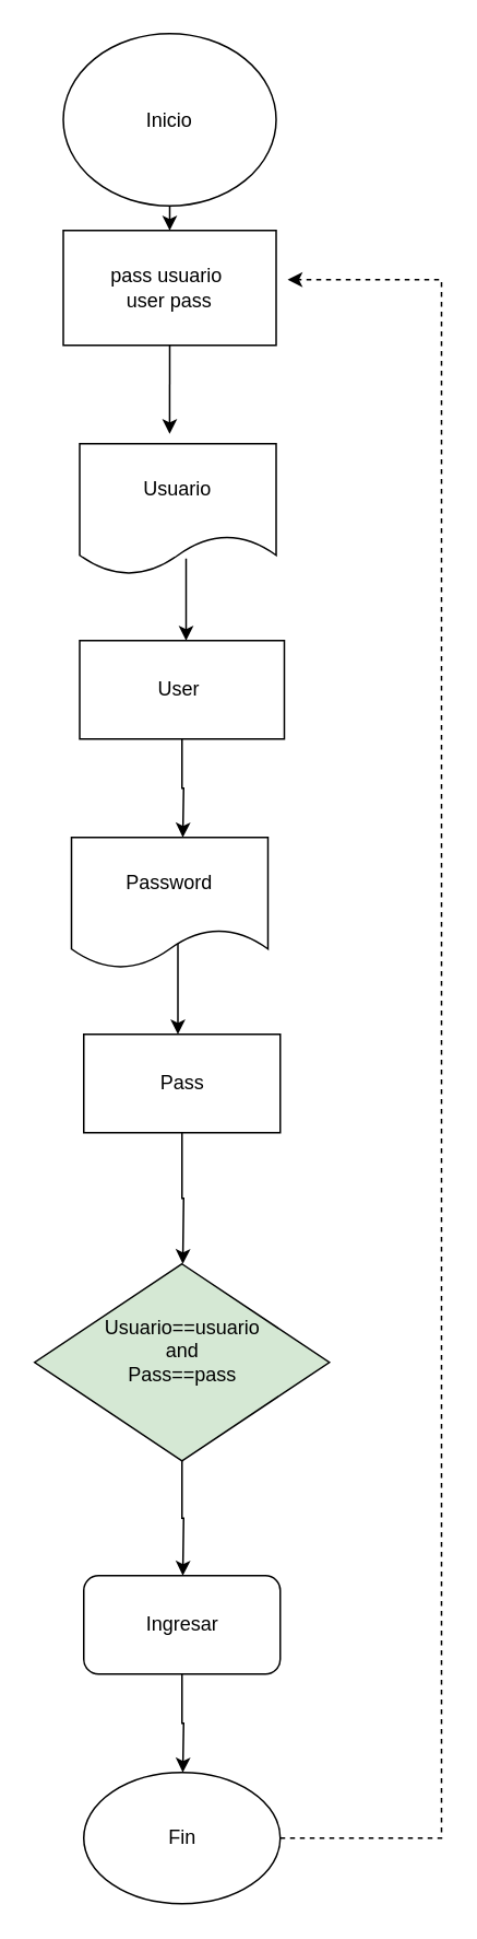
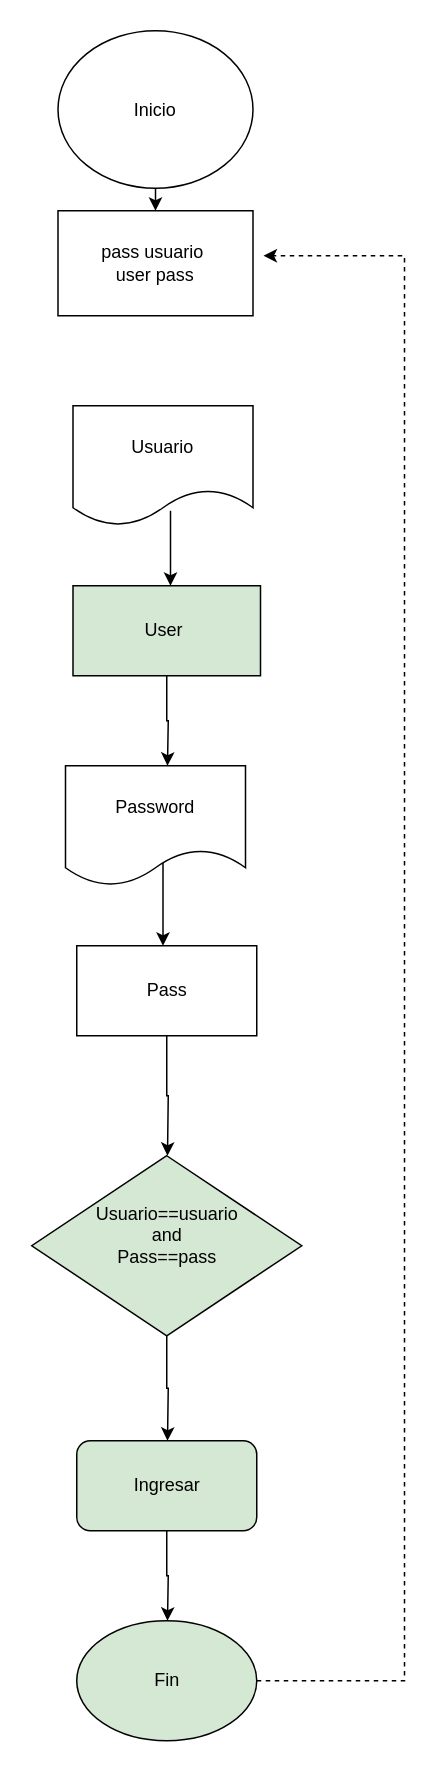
- <mxCell id="9" style="edgeStyle=orthogonalEdgeStyle;rounded=0;orthogonalLoop=1;jettySize=auto;html=1;exitX=0.5;exitY=1;exitDx=0;exitDy=0;entryX=0.458;entryY=-0.075;entryDx=0;entryDy=0;entryPerimeter=0;" edge="1" parent="1" source="4" target="8"><mxGeometry relative="1" as="geometry" /></mxCell>
- <mxCell id="7" value="&lt;font style=&quot;vertical-align: inherit;&quot;&gt;&lt;font style=&quot;vertical-align: inherit;&quot;&gt;User&amp;nbsp;&lt;/font&gt;&lt;/font&gt;" style="rounded=0;whiteSpace=wrap;html=1;" vertex="1" parent="1"><mxGeometry x="48" y="390" width="125" height="60" as="geometry" /></mxCell>
+ <mxCell id="7" value="&lt;font style=&quot;vertical-align: inherit;&quot;&gt;&lt;font style=&quot;vertical-align: inherit;&quot;&gt;User&amp;nbsp;&lt;/font&gt;&lt;/font&gt;" style="rounded=0;whiteSpace=wrap;html=1;fillColor=#d5e8d4;" vertex="1" parent="1"><mxGeometry x="48" y="390" width="125" height="60" as="geometry" /></mxCell>
- <mxCell id="17" value="&lt;font style=&quot;vertical-align: inherit;&quot;&gt;&lt;font style=&quot;vertical-align: inherit;&quot;&gt;Ingresar&lt;/font&gt;&lt;/font&gt;" style="rounded=1;whiteSpace=wrap;html=1;" vertex="1" parent="1"><mxGeometry x="50.5" y="960" width="120" height="60" as="geometry" /></mxCell>
+ <mxCell id="17" value="&lt;font style=&quot;vertical-align: inherit;&quot;&gt;&lt;font style=&quot;vertical-align: inherit;&quot;&gt;Ingresar&lt;/font&gt;&lt;/font&gt;" style="rounded=1;whiteSpace=wrap;html=1;fillColor=#d5e8d4;" vertex="1" parent="1"><mxGeometry x="50.5" y="960" width="120" height="60" as="geometry" /></mxCell>
- <mxCell id="19" value="Fin" style="ellipse;whiteSpace=wrap;html=1;" vertex="1" parent="1"><mxGeometry x="50.5" y="1080" width="120" height="80" as="geometry" /></mxCell>
+ <mxCell id="19" value="Fin" style="ellipse;whiteSpace=wrap;html=1;fillColor=#d5e8d4;" vertex="1" parent="1"><mxGeometry x="50.5" y="1080" width="120" height="80" as="geometry" /></mxCell>
